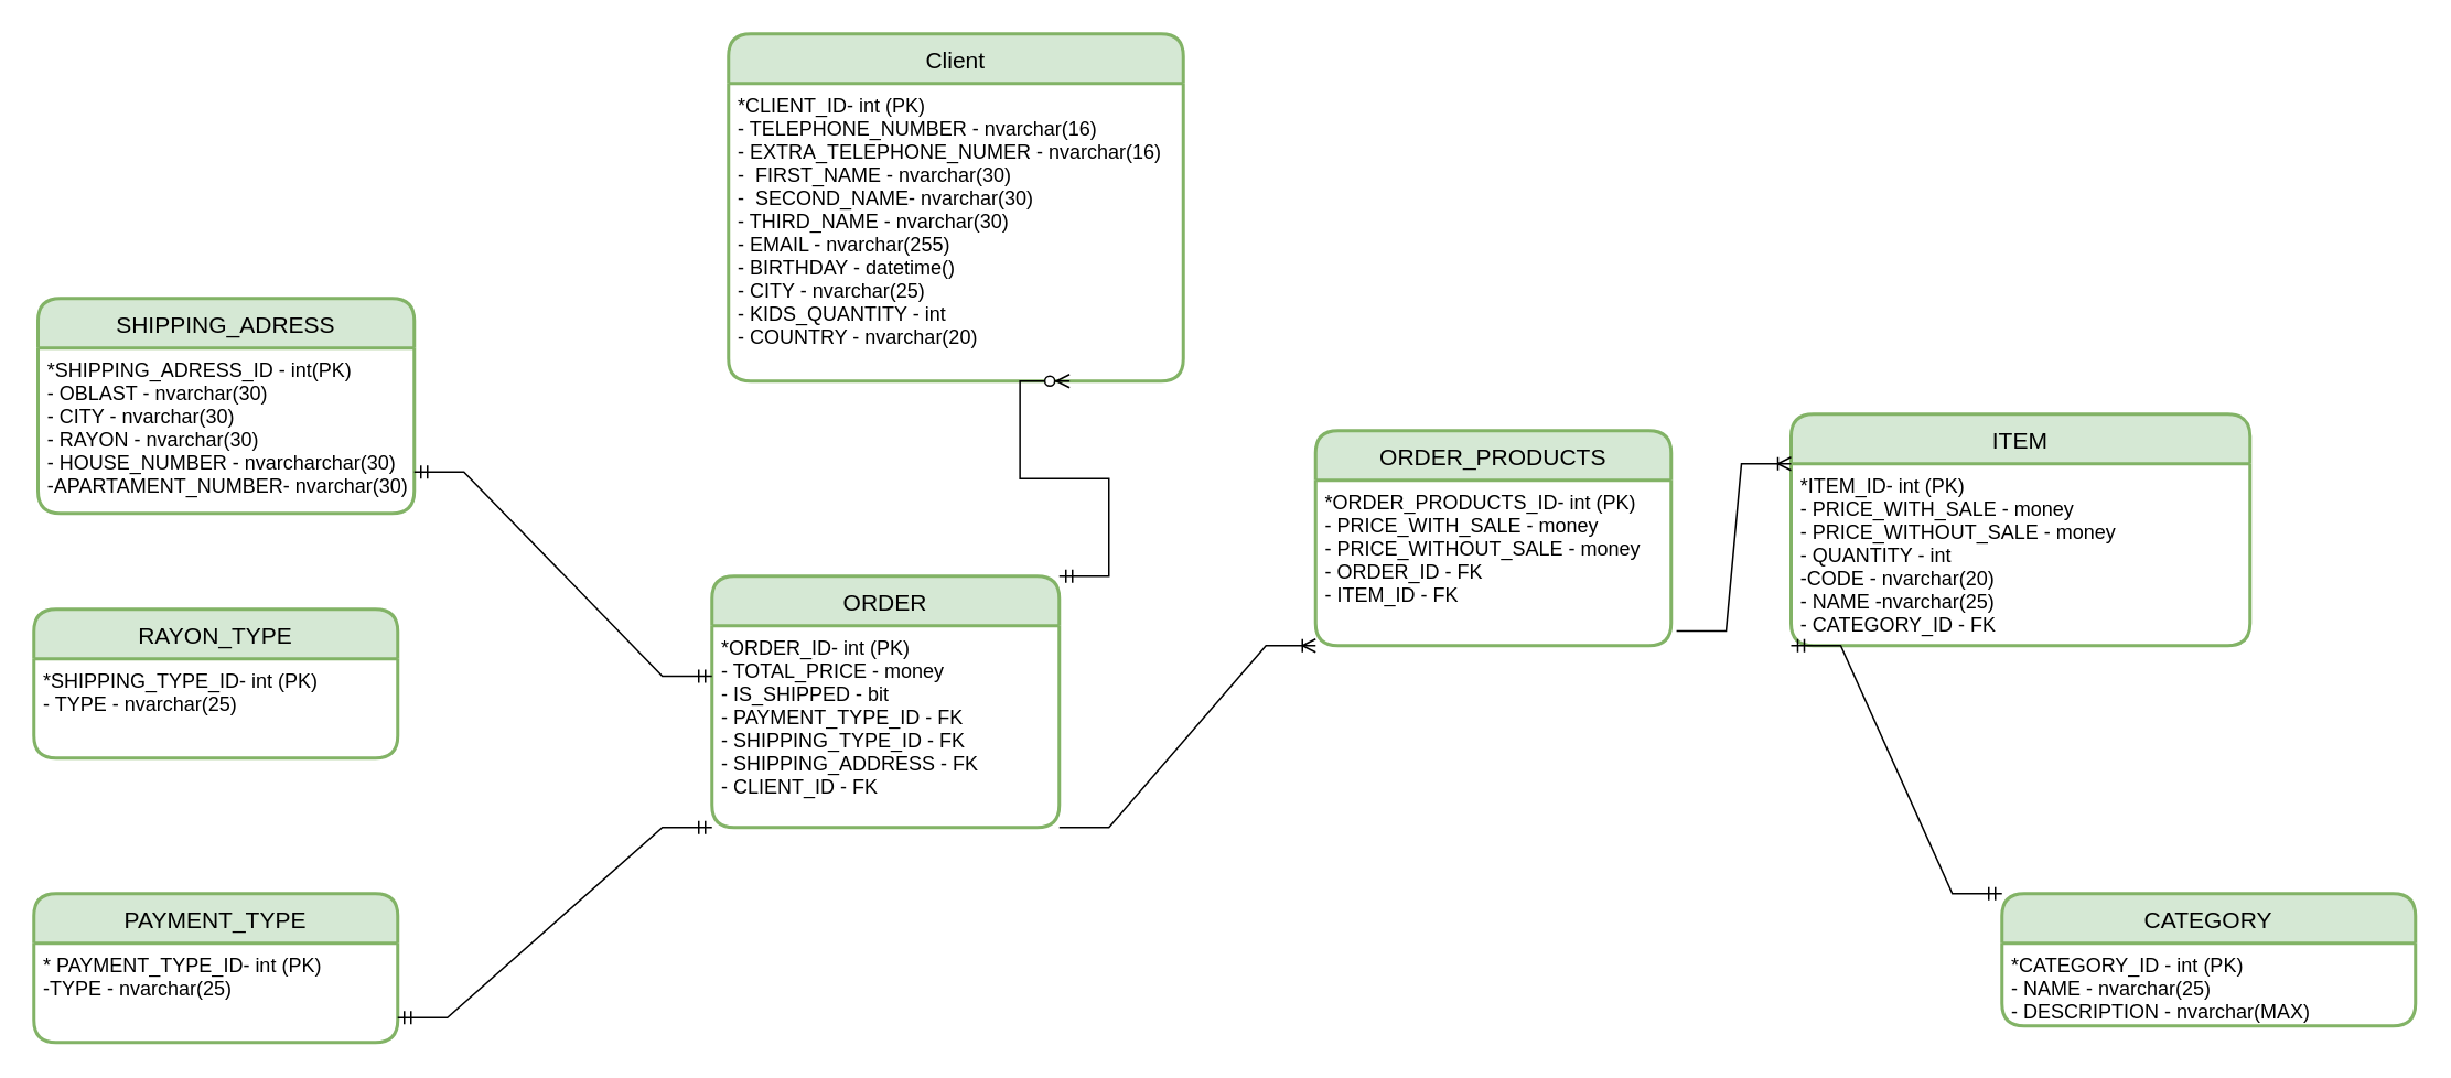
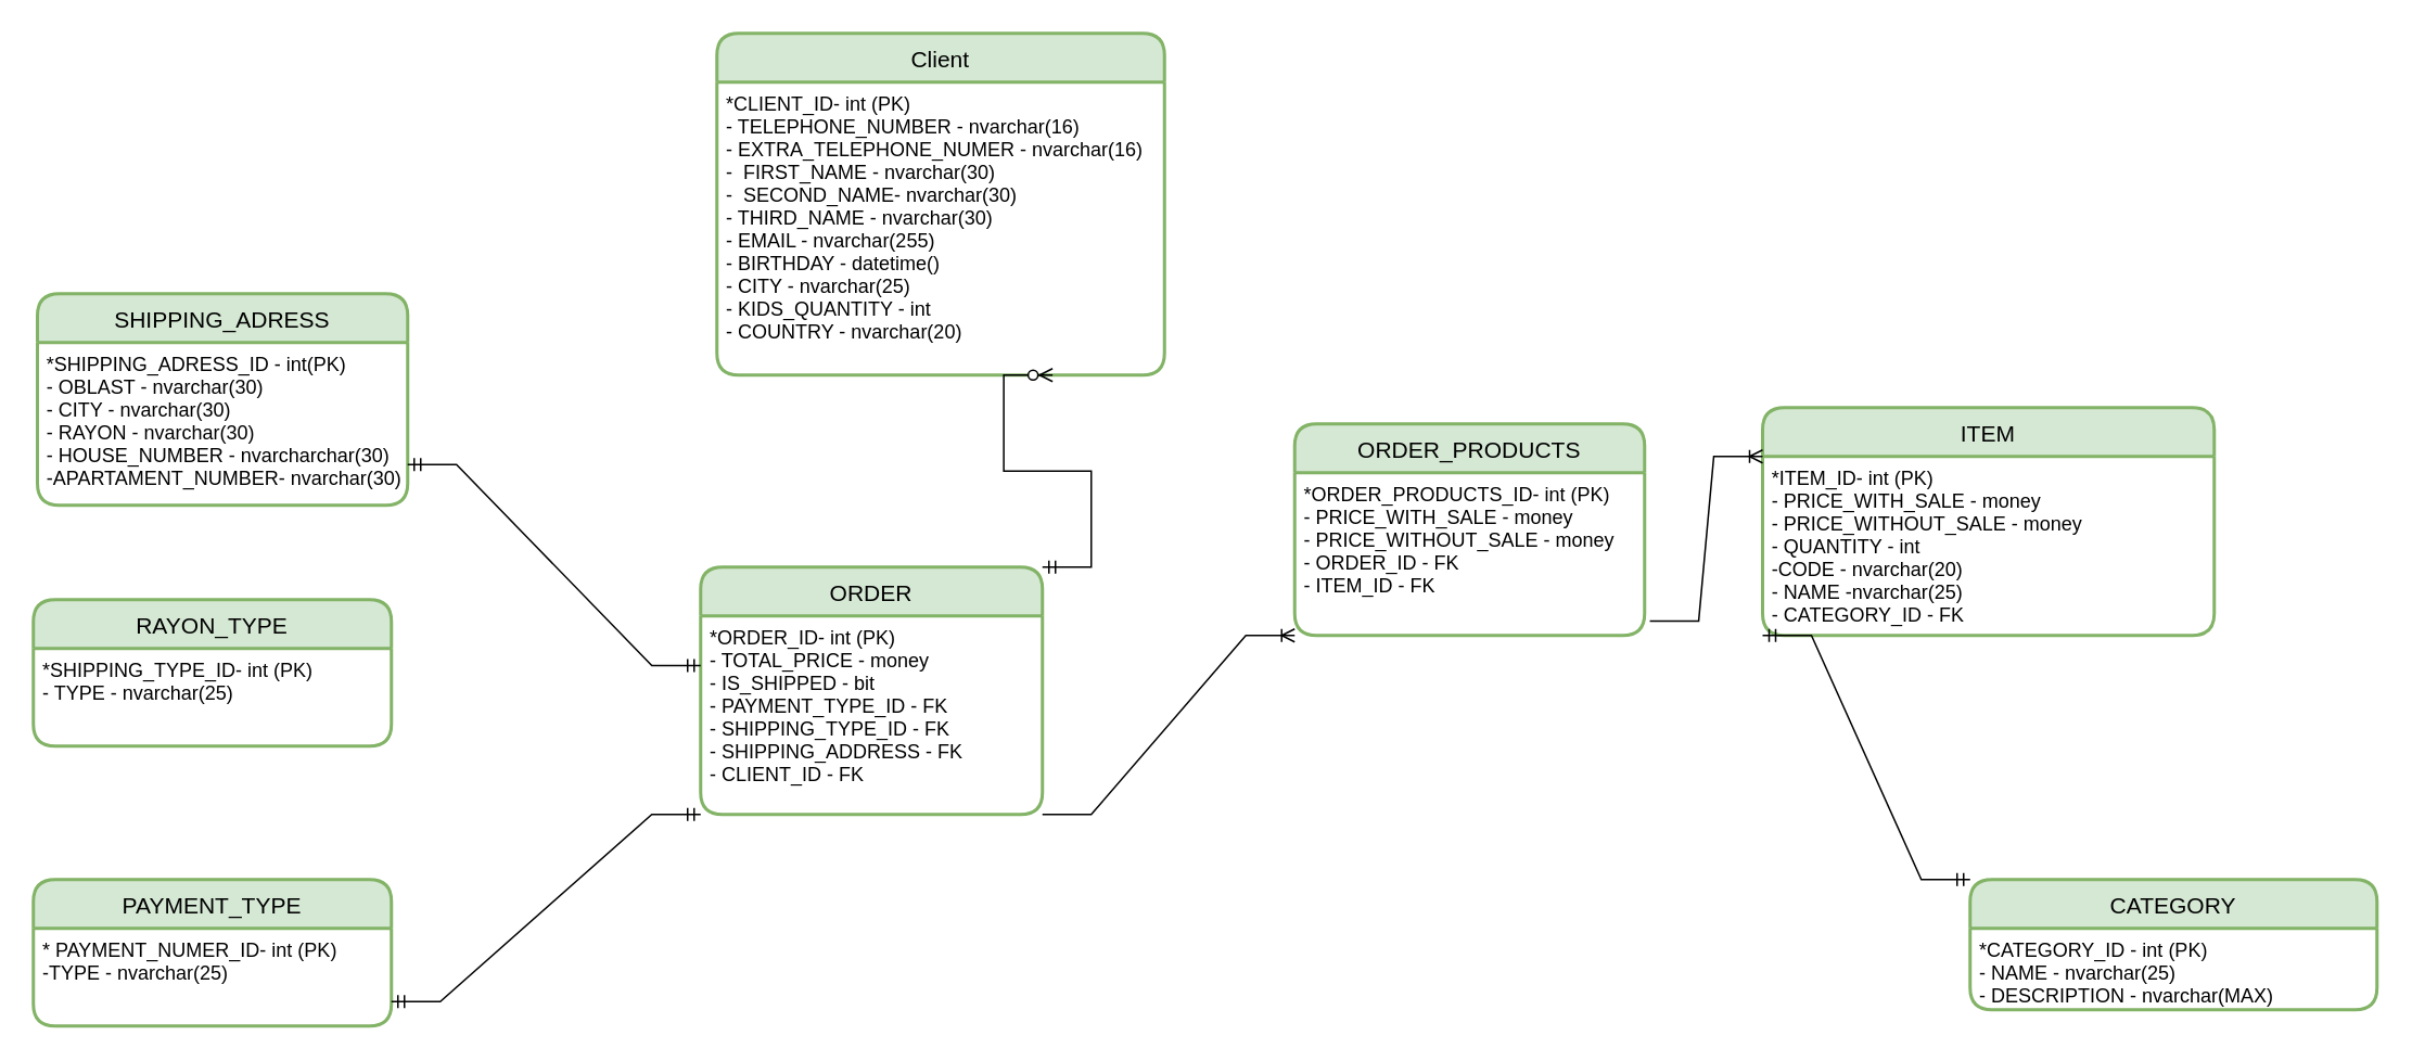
- <mxCell id="13" value="* PAYMENT_TYPE_ID- int (PK)&#10;-TYPE - nvarchar(25)&#10;" style="align=left;strokeColor=none;fillColor=none;spacingLeft=4;fontSize=12;verticalAlign=top;resizable=0;rotatable=0;part=1;" vertex="1" parent="12"><mxGeometry y="30" width="220" height="60" as="geometry" /></mxCell>
+ <mxCell id="13" value="* PAYMENT_NUMER_ID- int (PK)&#10;-TYPE - nvarchar(25)&#10;" style="align=left;strokeColor=none;fillColor=none;spacingLeft=4;fontSize=12;verticalAlign=top;resizable=0;rotatable=0;part=1;" vertex="1" parent="12"><mxGeometry y="30" width="220" height="60" as="geometry" /></mxCell>
